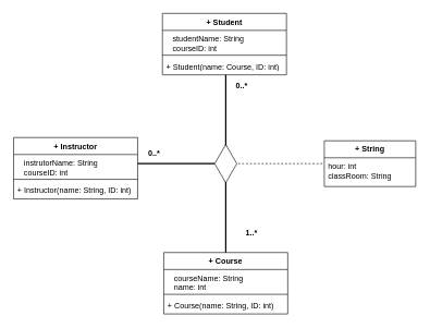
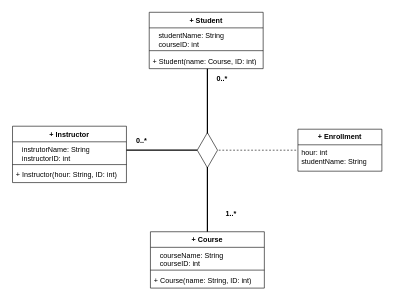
- <mxCell id="22" value="&lt;b&gt;+&amp;nbsp;&lt;/b&gt;&lt;span style=&quot;font-weight: 700;&quot;&gt;String&lt;/span&gt;" style="swimlane;fontStyle=0;childLayout=stackLayout;horizontal=1;startSize=26;fillColor=none;horizontalStack=0;resizeParent=1;resizeParentMax=0;resizeLast=0;collapsible=1;marginBottom=0;whiteSpace=wrap;html=1;" vertex="1" parent="1"><mxGeometry x="496" y="215" width="140" height="70" as="geometry" /></mxCell>
+ <mxCell id="22" value="&lt;b&gt;+&amp;nbsp;&lt;/b&gt;&lt;span style=&quot;font-weight: 700;&quot;&gt;Enrollment&lt;/span&gt;" style="swimlane;fontStyle=0;childLayout=stackLayout;horizontal=1;startSize=26;fillColor=none;horizontalStack=0;resizeParent=1;resizeParentMax=0;resizeLast=0;collapsible=1;marginBottom=0;whiteSpace=wrap;html=1;" vertex="1" parent="1"><mxGeometry x="496" y="215" width="140" height="70" as="geometry" /></mxCell>
- <mxCell id="3" value="&amp;nbsp; &amp;nbsp;instrutorName: String&lt;div&gt;&amp;nbsp; &amp;nbsp;courseID: int&lt;/div&gt;" style="text;strokeColor=none;fillColor=none;align=left;verticalAlign=top;spacingLeft=4;spacingRight=4;overflow=hidden;rotatable=0;points=[[0,0.5],[1,0.5]];portConstraint=eastwest;whiteSpace=wrap;html=1;" parent="2" vertex="1"><mxGeometry y="26" width="190" height="34" as="geometry" /></mxCell>
+ <mxCell id="3" value="&amp;nbsp; &amp;nbsp;instrutorName: String&lt;div&gt;&amp;nbsp; &amp;nbsp;instructorID: int&lt;/div&gt;" style="text;strokeColor=none;fillColor=none;align=left;verticalAlign=top;spacingLeft=4;spacingRight=4;overflow=hidden;rotatable=0;points=[[0,0.5],[1,0.5]];portConstraint=eastwest;whiteSpace=wrap;html=1;" parent="2" vertex="1"><mxGeometry y="26" width="190" height="34" as="geometry" /></mxCell>
- <mxCell id="23" value="&lt;div&gt;hour: int&lt;/div&gt;&lt;div&gt;classRoom: String&lt;/div&gt;" style="text;strokeColor=none;fillColor=none;align=left;verticalAlign=top;spacingLeft=4;spacingRight=4;overflow=hidden;rotatable=0;points=[[0,0.5],[1,0.5]];portConstraint=eastwest;whiteSpace=wrap;html=1;" vertex="1" parent="22"><mxGeometry y="26" width="140" height="44" as="geometry" /></mxCell>
+ <mxCell id="23" value="&lt;div&gt;hour: int&lt;/div&gt;&lt;div&gt;studentName: String&lt;/div&gt;" style="text;strokeColor=none;fillColor=none;align=left;verticalAlign=top;spacingLeft=4;spacingRight=4;overflow=hidden;rotatable=0;points=[[0,0.5],[1,0.5]];portConstraint=eastwest;whiteSpace=wrap;html=1;" vertex="1" parent="22"><mxGeometry y="26" width="140" height="44" as="geometry" /></mxCell>
- <mxCell id="5" value="+ Instructor(name: String, ID: int)&amp;nbsp;" style="text;strokeColor=none;fillColor=none;align=left;verticalAlign=top;spacingLeft=4;spacingRight=4;overflow=hidden;rotatable=0;points=[[0,0.5],[1,0.5]];portConstraint=eastwest;whiteSpace=wrap;html=1;" parent="2" vertex="1"><mxGeometry y="68" width="190" height="26" as="geometry" /></mxCell>
+ <mxCell id="5" value="+ Instructor(hour: String, ID: int)&amp;nbsp;" style="text;strokeColor=none;fillColor=none;align=left;verticalAlign=top;spacingLeft=4;spacingRight=4;overflow=hidden;rotatable=0;points=[[0,0.5],[1,0.5]];portConstraint=eastwest;whiteSpace=wrap;html=1;" parent="2" vertex="1"><mxGeometry y="68" width="190" height="26" as="geometry" /></mxCell>
- <mxCell id="12" value="&amp;nbsp; &amp;nbsp;courseName: String&lt;div&gt;&amp;nbsp; &amp;nbsp;name: int&lt;/div&gt;" style="text;strokeColor=none;fillColor=none;align=left;verticalAlign=top;spacingLeft=4;spacingRight=4;overflow=hidden;rotatable=0;points=[[0,0.5],[1,0.5]];portConstraint=eastwest;whiteSpace=wrap;html=1;" parent="11" vertex="1"><mxGeometry y="26" width="190" height="34" as="geometry" /></mxCell>
+ <mxCell id="12" value="&amp;nbsp; &amp;nbsp;courseName: String&lt;div&gt;&amp;nbsp; &amp;nbsp;courseID: int&lt;/div&gt;" style="text;strokeColor=none;fillColor=none;align=left;verticalAlign=top;spacingLeft=4;spacingRight=4;overflow=hidden;rotatable=0;points=[[0,0.5],[1,0.5]];portConstraint=eastwest;whiteSpace=wrap;html=1;" parent="11" vertex="1"><mxGeometry y="26" width="190" height="34" as="geometry" /></mxCell>
